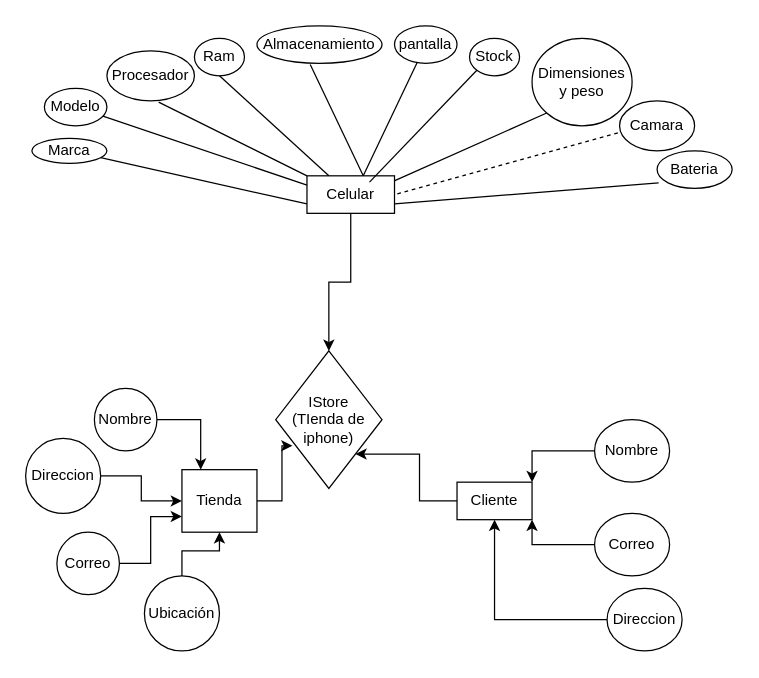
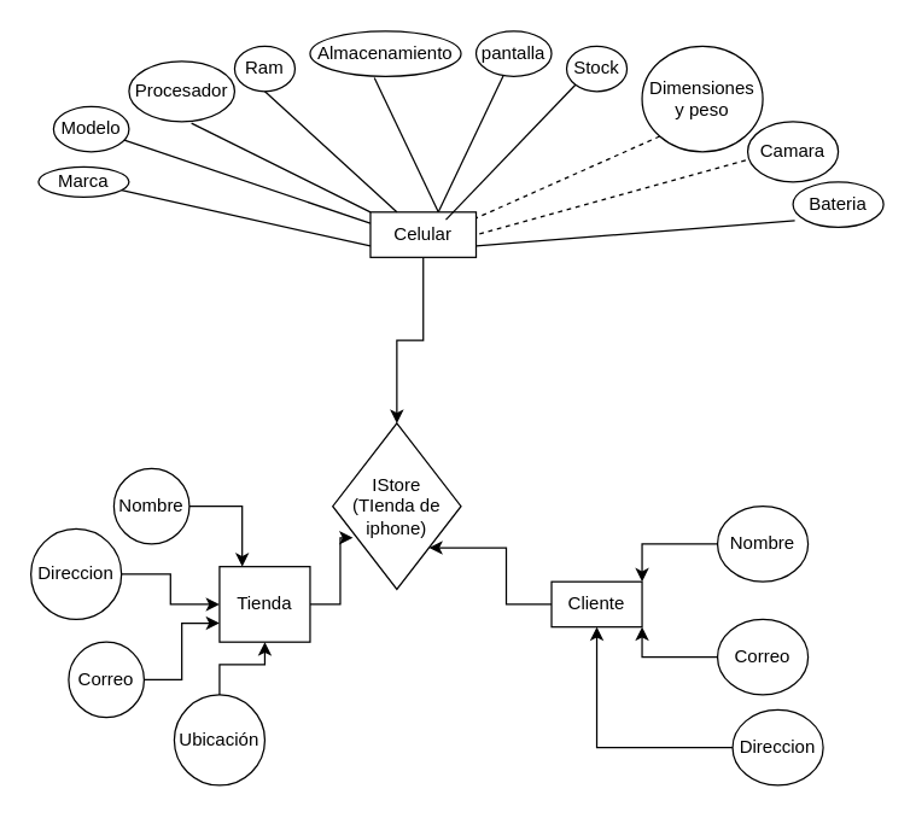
- <mxCell id="20" value="" style="endArrow=none;html=1;rounded=0;entryX=0.997;entryY=0.136;entryDx=0;entryDy=0;exitX=0;exitY=1;exitDx=0;exitDy=0;entryPerimeter=0;" parent="1" source="13" target="3" edge="1"><mxGeometry width="50" height="50" relative="1" as="geometry"><mxPoint x="602" y="151" as="sourcePoint" /><mxPoint x="355" y="180" as="targetPoint" /></mxGeometry></mxCell>
+ <mxCell id="20" value="" style="endArrow=none;html=1;rounded=0;entryX=0.997;entryY=0.136;entryDx=0;entryDy=0;exitX=0;exitY=1;exitDx=0;exitDy=0;entryPerimeter=0;dashed=1;" parent="1" source="13" target="3" edge="1"><mxGeometry width="50" height="50" relative="1" as="geometry"><mxPoint x="602" y="151" as="sourcePoint" /><mxPoint x="355" y="180" as="targetPoint" /></mxGeometry></mxCell>
